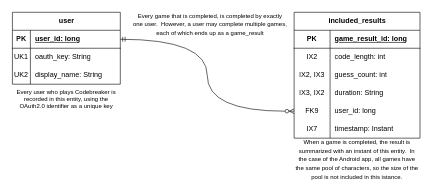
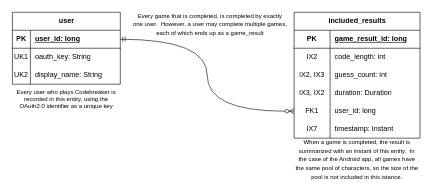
- <mxCell id="24" value="duration: String" style="shape=partialRectangle;connectable=0;fillColor=none;top=0;left=0;bottom=0;right=0;align=left;spacingLeft=6;overflow=hidden;whiteSpace=wrap;html=1;" vertex="1" parent="22"><mxGeometry x="60" width="150" height="30" as="geometry"><mxRectangle width="150" height="30" as="alternateBounds" /></mxGeometry></mxCell>
+ <mxCell id="24" value="duration: Duration" style="shape=partialRectangle;connectable=0;fillColor=none;top=0;left=0;bottom=0;right=0;align=left;spacingLeft=6;overflow=hidden;whiteSpace=wrap;html=1;" vertex="1" parent="22"><mxGeometry x="60" width="150" height="30" as="geometry"><mxRectangle width="150" height="30" as="alternateBounds" /></mxGeometry></mxCell>
- <mxCell id="26" value="FK9" style="shape=partialRectangle;connectable=0;fillColor=none;top=0;left=0;bottom=0;right=0;editable=1;overflow=hidden;whiteSpace=wrap;html=1;" vertex="1" parent="25"><mxGeometry width="60" height="30" as="geometry"><mxRectangle width="60" height="30" as="alternateBounds" /></mxGeometry></mxCell>
+ <mxCell id="26" value="FK1" style="shape=partialRectangle;connectable=0;fillColor=none;top=0;left=0;bottom=0;right=0;editable=1;overflow=hidden;whiteSpace=wrap;html=1;" vertex="1" parent="25"><mxGeometry width="60" height="30" as="geometry"><mxRectangle width="60" height="30" as="alternateBounds" /></mxGeometry></mxCell>
